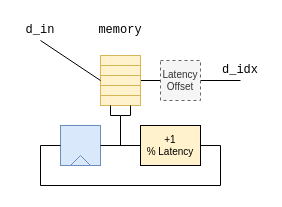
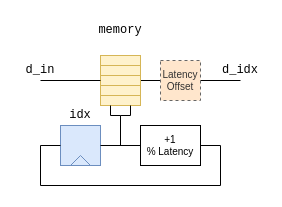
- <mxCell id="20" value="d_in" style="text;html=1;strokeColor=none;fillColor=none;align=center;verticalAlign=middle;whiteSpace=wrap;rounded=0;fontFamily=Courier New;" vertex="1" parent="1"><mxGeometry x="20" y="20" width="40" height="20" as="geometry" /></mxCell>
+ <mxCell id="20" value="d_in" style="text;html=1;strokeColor=none;fillColor=none;align=center;verticalAlign=middle;whiteSpace=wrap;rounded=0;fontFamily=Courier New;" vertex="1" parent="1"><mxGeometry x="20" y="60" width="40" height="20" as="geometry" /></mxCell>
- <mxCell id="18" value="Latency&lt;br style=&quot;font-size: 10px;&quot;&gt;Offset" style="rounded=0;whiteSpace=wrap;html=1;fontSize=10;fillColor=#f5f5f5;fontColor=#333333;strokeColor=#666666;dashed=1;" vertex="1" parent="1"><mxGeometry x="160" y="60" width="40" height="40" as="geometry" /></mxCell>
+ <mxCell id="18" value="Latency&lt;br style=&quot;font-size: 10px;&quot;&gt;Offset" style="rounded=0;whiteSpace=wrap;html=1;fontSize=10;fillColor=#ffe6cc;fontColor=#333333;strokeColor=#666666;dashed=1;" vertex="1" parent="1"><mxGeometry x="160" y="60" width="40" height="40" as="geometry" /></mxCell>
+ <mxCell id="11" value="idx" style="text;html=1;strokeColor=none;fillColor=none;align=center;verticalAlign=middle;whiteSpace=wrap;rounded=0;fontFamily=Courier New;" vertex="1" parent="1"><mxGeometry x="60" y="105" width="40" height="20" as="geometry" /></mxCell>
- <mxCell id="16" value="+1&lt;br style=&quot;font-size: 10px;&quot;&gt;% Latency" style="rounded=0;whiteSpace=wrap;html=1;fontSize=10;fillColor=#fff2cc;" vertex="1" parent="1"><mxGeometry x="140" y="125" width="60" height="40" as="geometry" /></mxCell>
+ <mxCell id="16" value="+1&lt;br style=&quot;font-size: 10px;&quot;&gt;% Latency" style="rounded=0;whiteSpace=wrap;html=1;fontSize=10;" vertex="1" parent="1"><mxGeometry x="140" y="125" width="60" height="40" as="geometry" /></mxCell>
